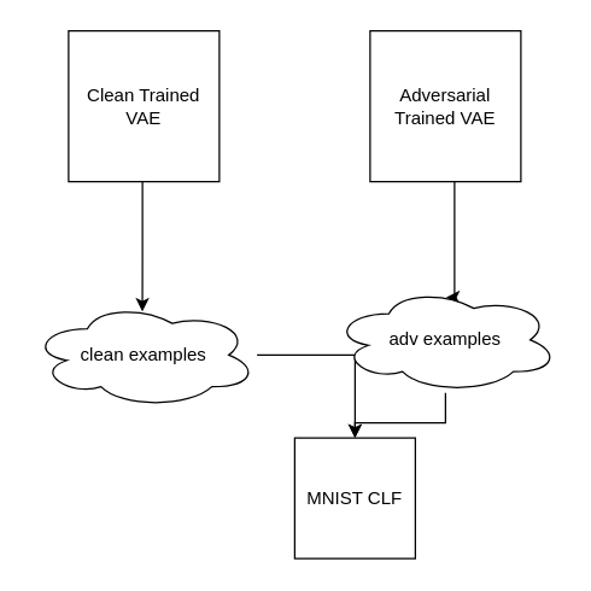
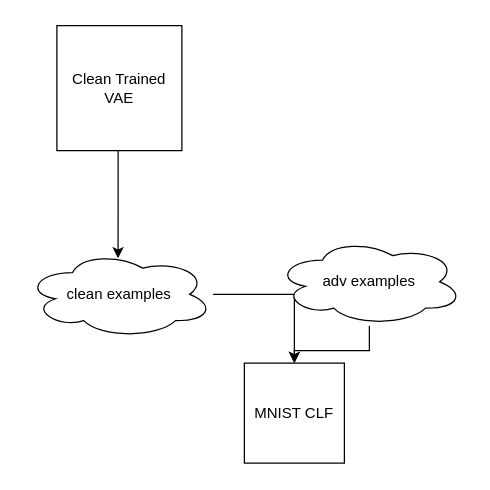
- <mxCell id="5" value="Adversarial Trained VAE" style="whiteSpace=wrap;html=1;aspect=fixed;" vertex="1" parent="1"><mxGeometry x="245" y="20" width="100" height="100" as="geometry" /></mxCell>
- <mxCell id="4" value="" style="edgeStyle=orthogonalEdgeStyle;rounded=0;orthogonalLoop=1;jettySize=auto;html=1;entryX=0.503;entryY=0.097;entryDx=0;entryDy=0;entryPerimeter=0;" edge="1" parent="1" source="5" target="9"><mxGeometry relative="1" as="geometry"><mxPoint x="225" y="200" as="targetPoint" /><Array as="points"><mxPoint x="301" y="180" /><mxPoint x="301" y="180" /></Array></mxGeometry></mxCell>
